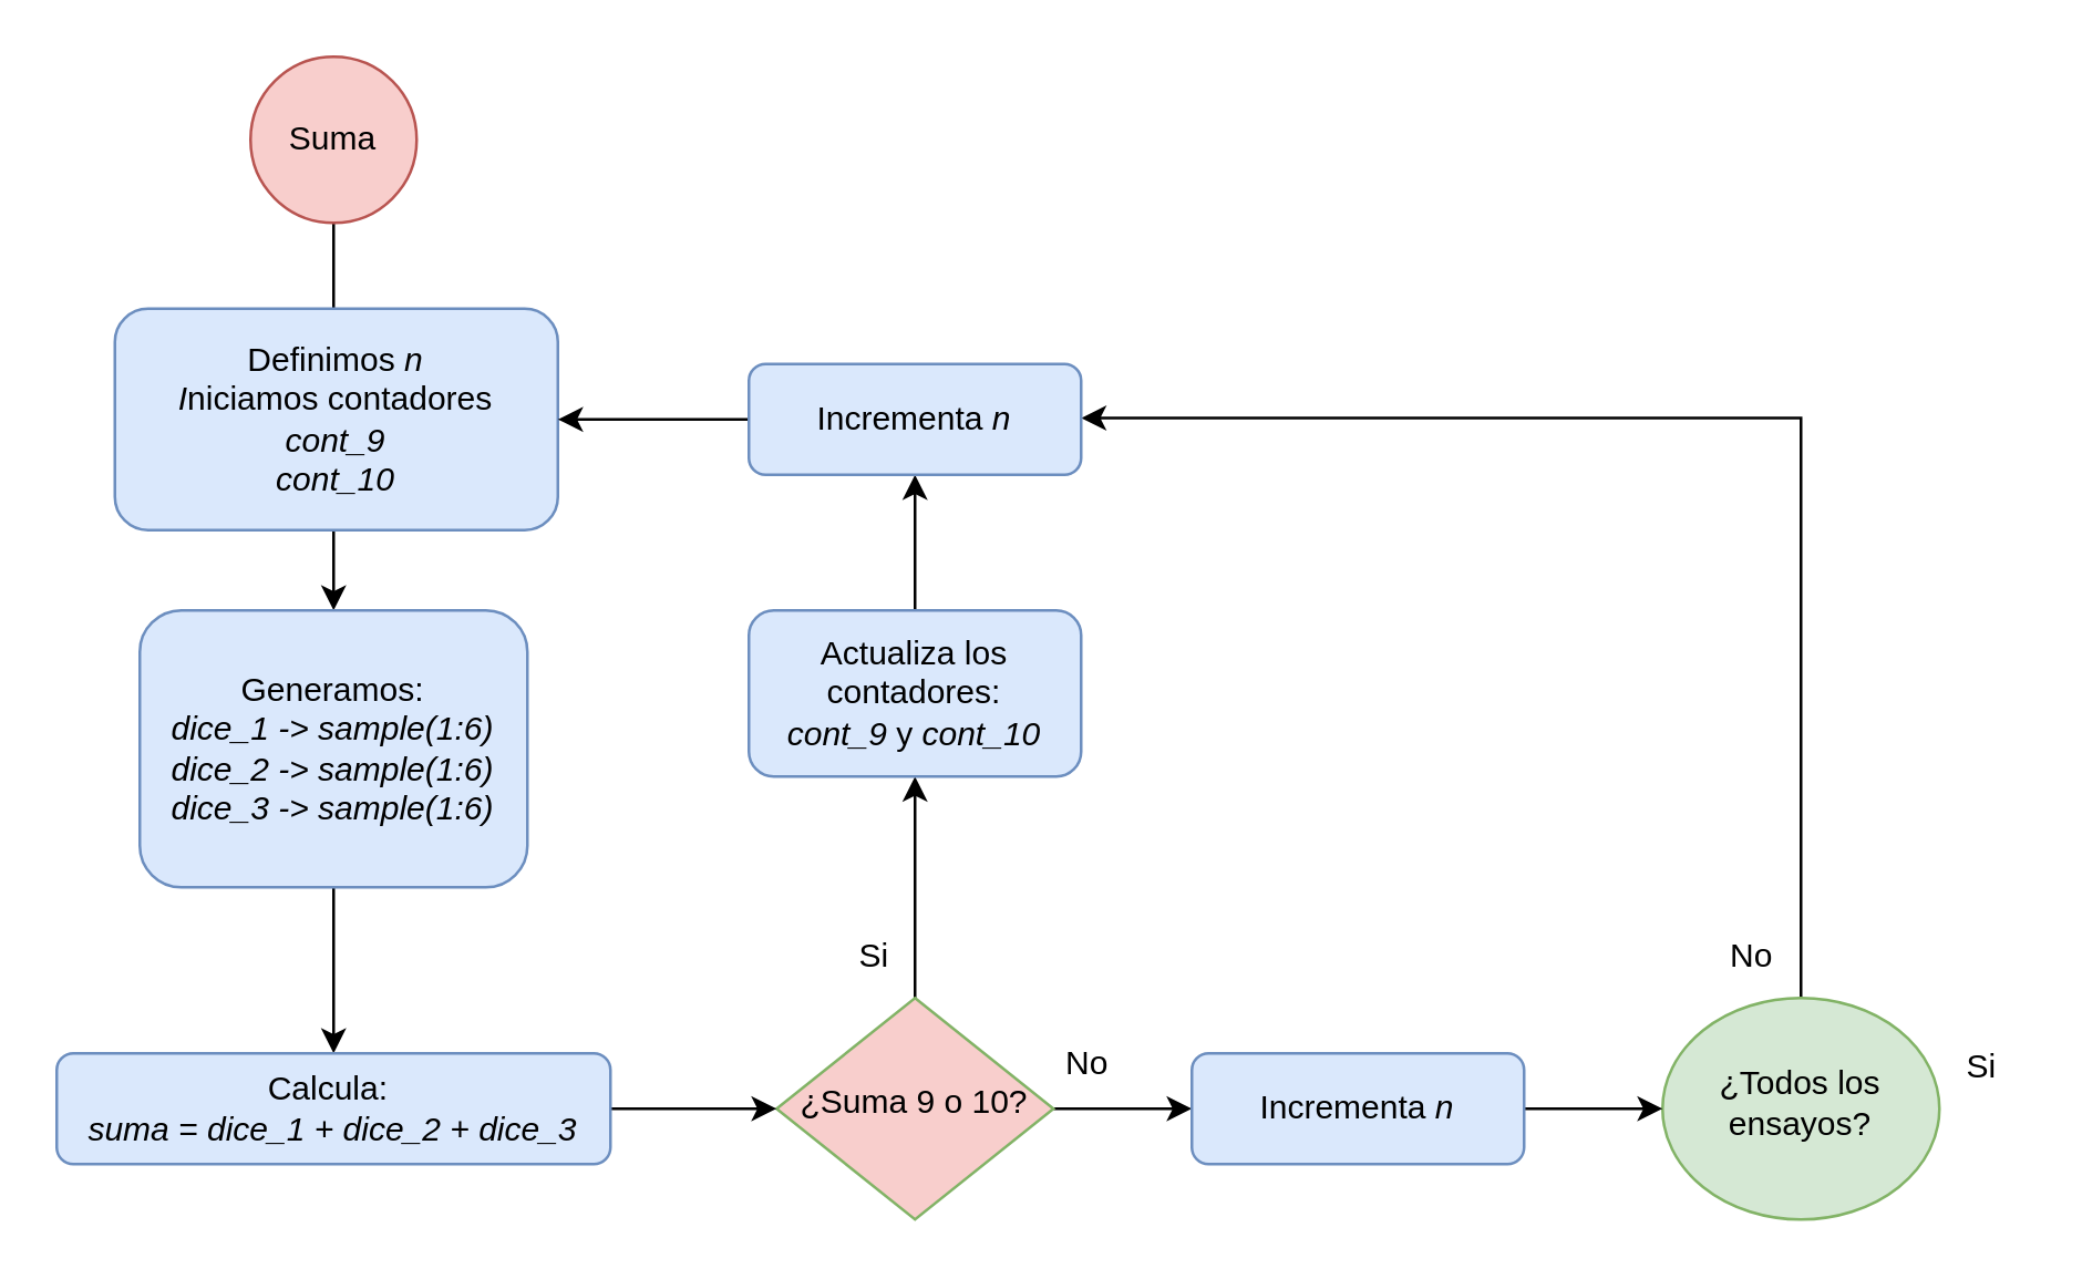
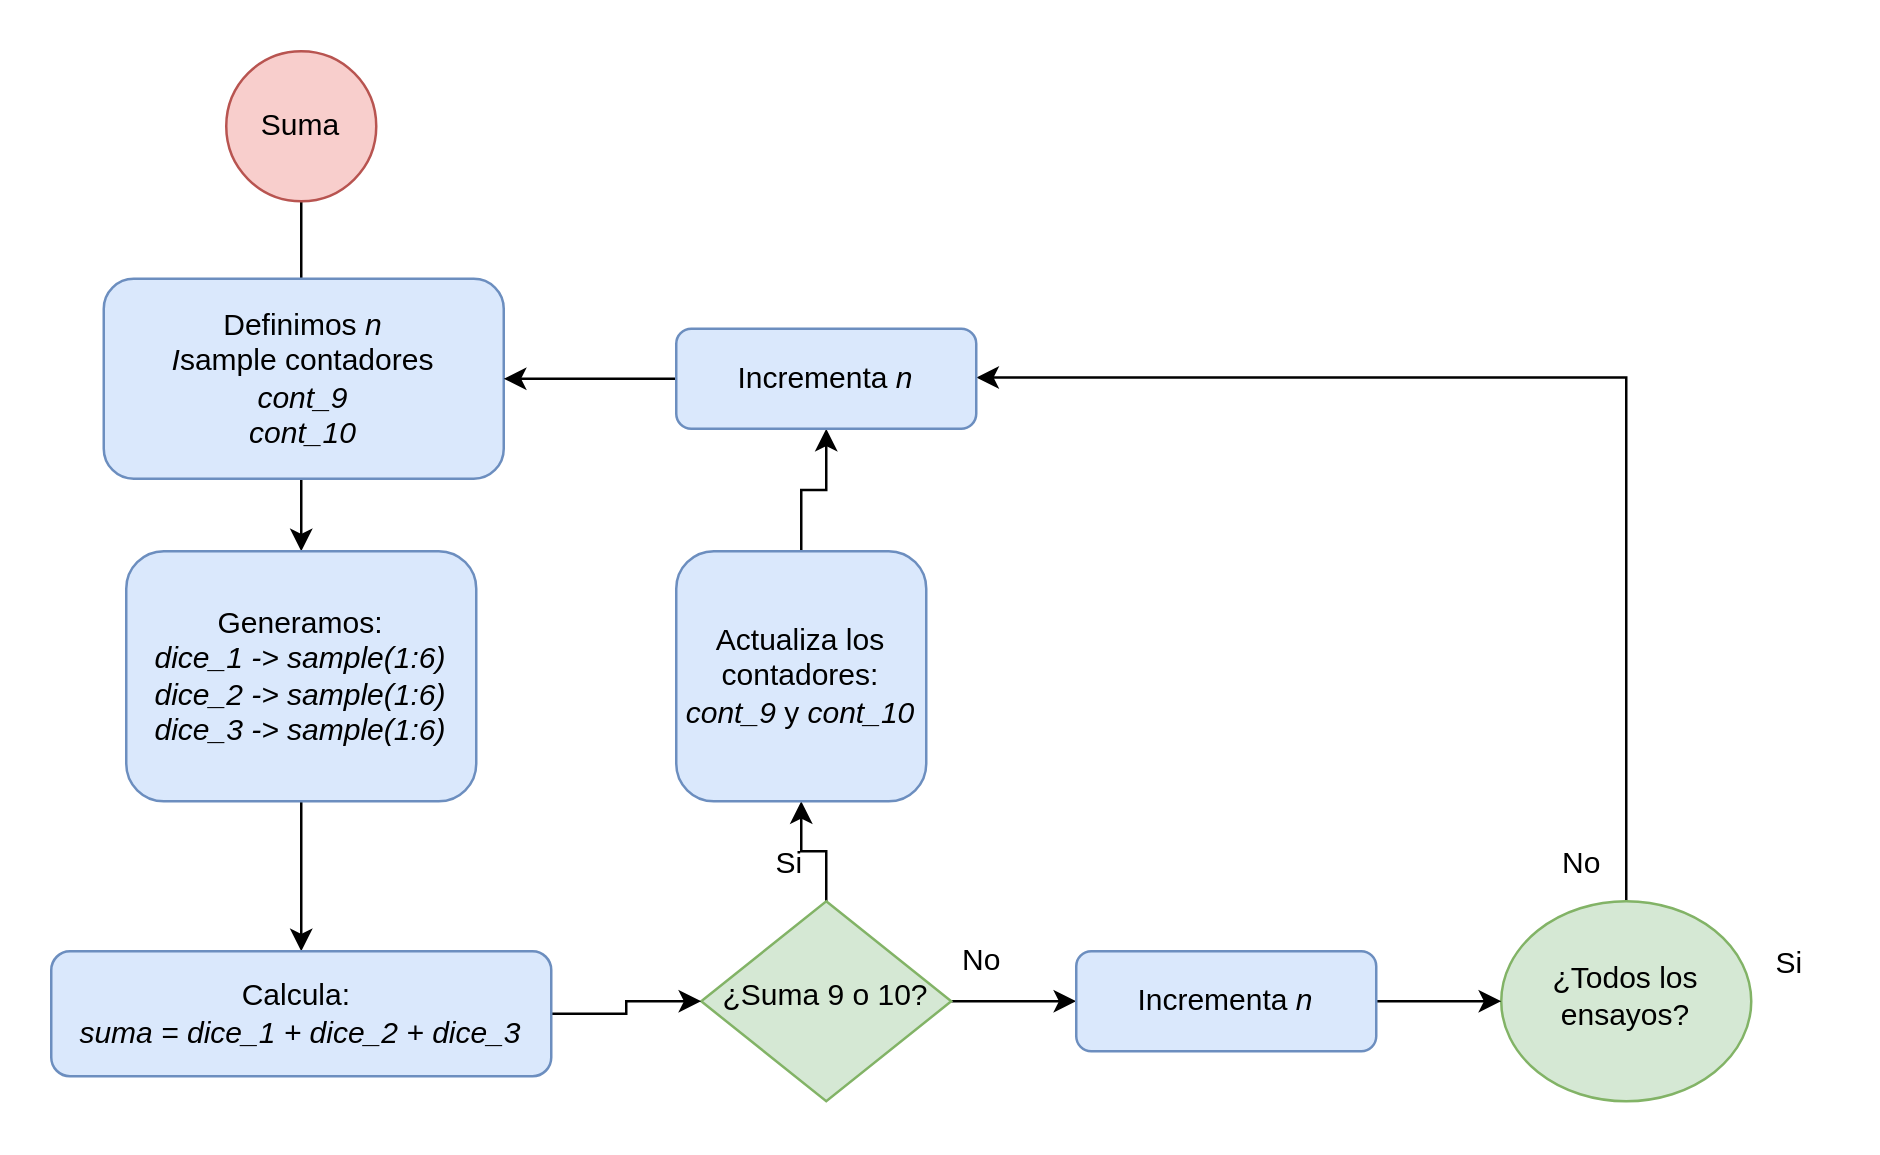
- <mxCell id="10" value="Definimos &lt;i&gt;n&lt;/i&gt;&lt;div&gt;&lt;i&gt;I&lt;/i&gt;niciamos contadores&lt;/div&gt;&lt;div&gt;&lt;i&gt;cont_9&lt;/i&gt;&lt;/div&gt;&lt;div&gt;&lt;i&gt;cont_10&lt;/i&gt;&lt;/div&gt;" style="rounded=1;whiteSpace=wrap;html=1;fontSize=12;glass=0;strokeWidth=1;shadow=0;fillColor=#dae8fc;strokeColor=#6c8ebf;" parent="1" vertex="1"><mxGeometry x="41" y="111" width="160" height="80" as="geometry" /></mxCell>
+ <mxCell id="10" value="Definimos &lt;i&gt;n&lt;/i&gt;&lt;div&gt;&lt;i&gt;I&lt;/i&gt;sample contadores&lt;/div&gt;&lt;div&gt;&lt;i&gt;cont_9&lt;/i&gt;&lt;/div&gt;&lt;div&gt;&lt;i&gt;cont_10&lt;/i&gt;&lt;/div&gt;" style="rounded=1;whiteSpace=wrap;html=1;fontSize=12;glass=0;strokeWidth=1;shadow=0;fillColor=#dae8fc;strokeColor=#6c8ebf;" parent="1" vertex="1"><mxGeometry x="41" y="111" width="160" height="80" as="geometry" /></mxCell>
- <mxCell id="16" value="Actualiza los contadores:&lt;div&gt;&lt;i&gt;cont_9&lt;/i&gt; y &lt;i&gt;cont_10&lt;/i&gt;&lt;/div&gt;" style="rounded=1;whiteSpace=wrap;html=1;fontSize=12;glass=0;strokeWidth=1;shadow=0;fillColor=#dae8fc;strokeColor=#6c8ebf;" vertex="1" parent="1"><mxGeometry x="270" y="220" width="120" height="60" as="geometry" /></mxCell>
+ <mxCell id="16" value="Actualiza los contadores:&lt;div&gt;&lt;i&gt;cont_9&lt;/i&gt; y &lt;i&gt;cont_10&lt;/i&gt;&lt;/div&gt;" style="rounded=1;whiteSpace=wrap;html=1;fontSize=12;glass=0;strokeWidth=1;shadow=0;fillColor=#dae8fc;strokeColor=#6c8ebf;" vertex="1" parent="1"><mxGeometry x="270" y="220" width="100" height="100" as="geometry" /></mxCell>
- <mxCell id="14" value="Calcula:&amp;nbsp;&lt;div&gt;&lt;i&gt;suma = dice_1 + dice_2 + dice_3&lt;/i&gt;&lt;/div&gt;" style="rounded=1;whiteSpace=wrap;html=1;fontSize=12;glass=0;strokeWidth=1;shadow=0;fillColor=#dae8fc;strokeColor=#6c8ebf;" parent="1" vertex="1"><mxGeometry x="20" y="380" width="200" height="40" as="geometry" /></mxCell>
+ <mxCell id="14" value="Calcula:&amp;nbsp;&lt;div&gt;&lt;i&gt;suma = dice_1 + dice_2 + dice_3&lt;/i&gt;&lt;/div&gt;" style="rounded=1;whiteSpace=wrap;html=1;fontSize=12;glass=0;strokeWidth=1;shadow=0;fillColor=#dae8fc;strokeColor=#6c8ebf;" parent="1" vertex="1"><mxGeometry x="20" y="380" width="200" height="50" as="geometry" /></mxCell>
- <mxCell id="6" value="¿Suma 9 o 10?" style="rhombus;whiteSpace=wrap;html=1;shadow=0;fontFamily=Helvetica;fontSize=12;align=center;strokeWidth=1;spacing=6;spacingTop=-4;fillColor=#f8cecc;strokeColor=#82b366;" parent="1" vertex="1"><mxGeometry x="280" y="360" width="100" height="80" as="geometry" /></mxCell>
+ <mxCell id="6" value="¿Suma 9 o 10?" style="rhombus;whiteSpace=wrap;html=1;shadow=0;fontFamily=Helvetica;fontSize=12;align=center;strokeWidth=1;spacing=6;spacingTop=-4;fillColor=#d5e8d4;strokeColor=#82b366;" parent="1" vertex="1"><mxGeometry x="280" y="360" width="100" height="80" as="geometry" /></mxCell>
